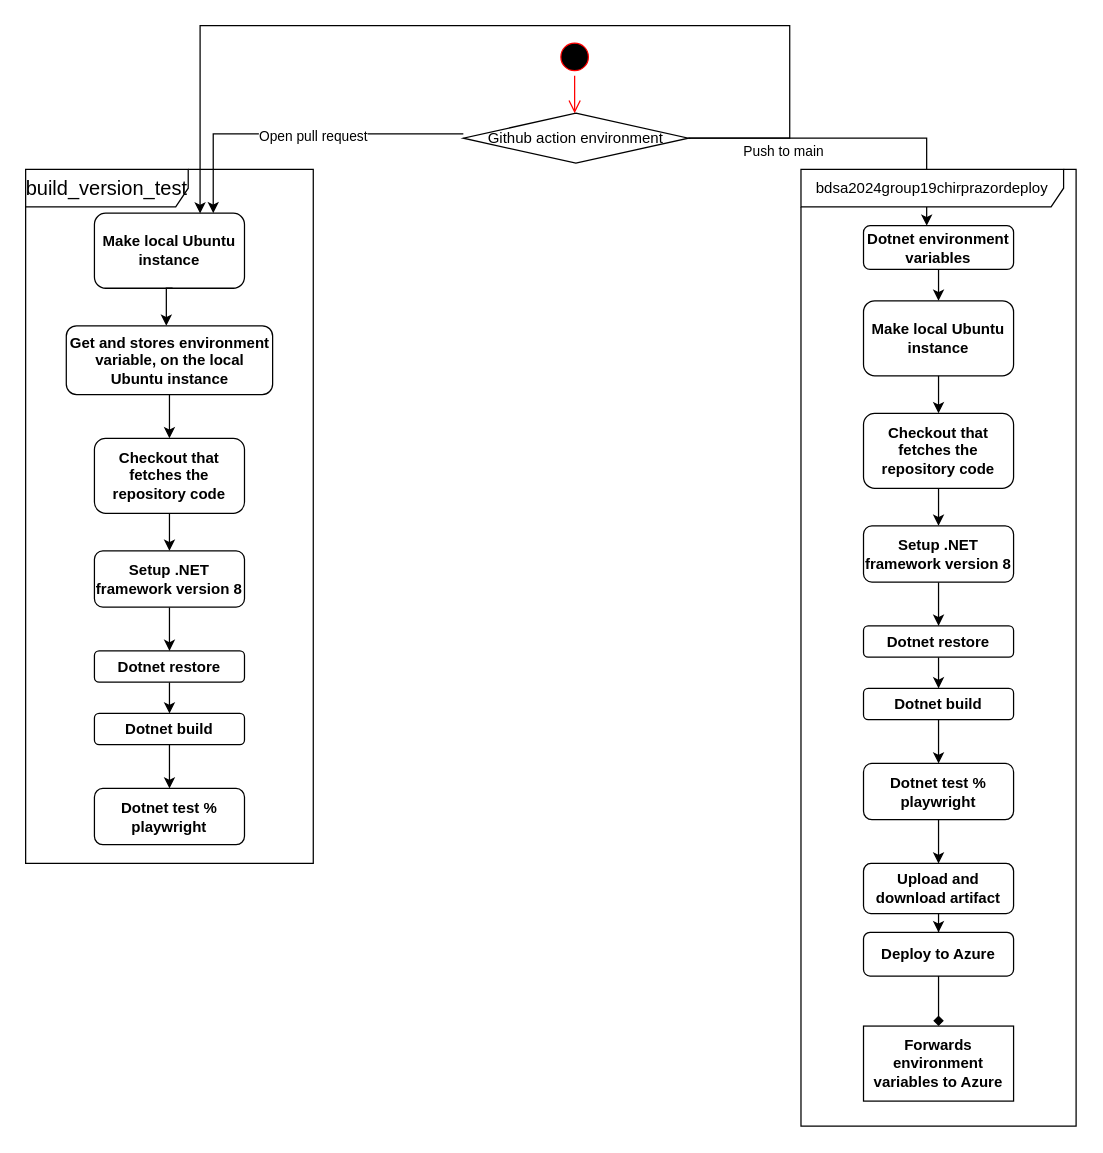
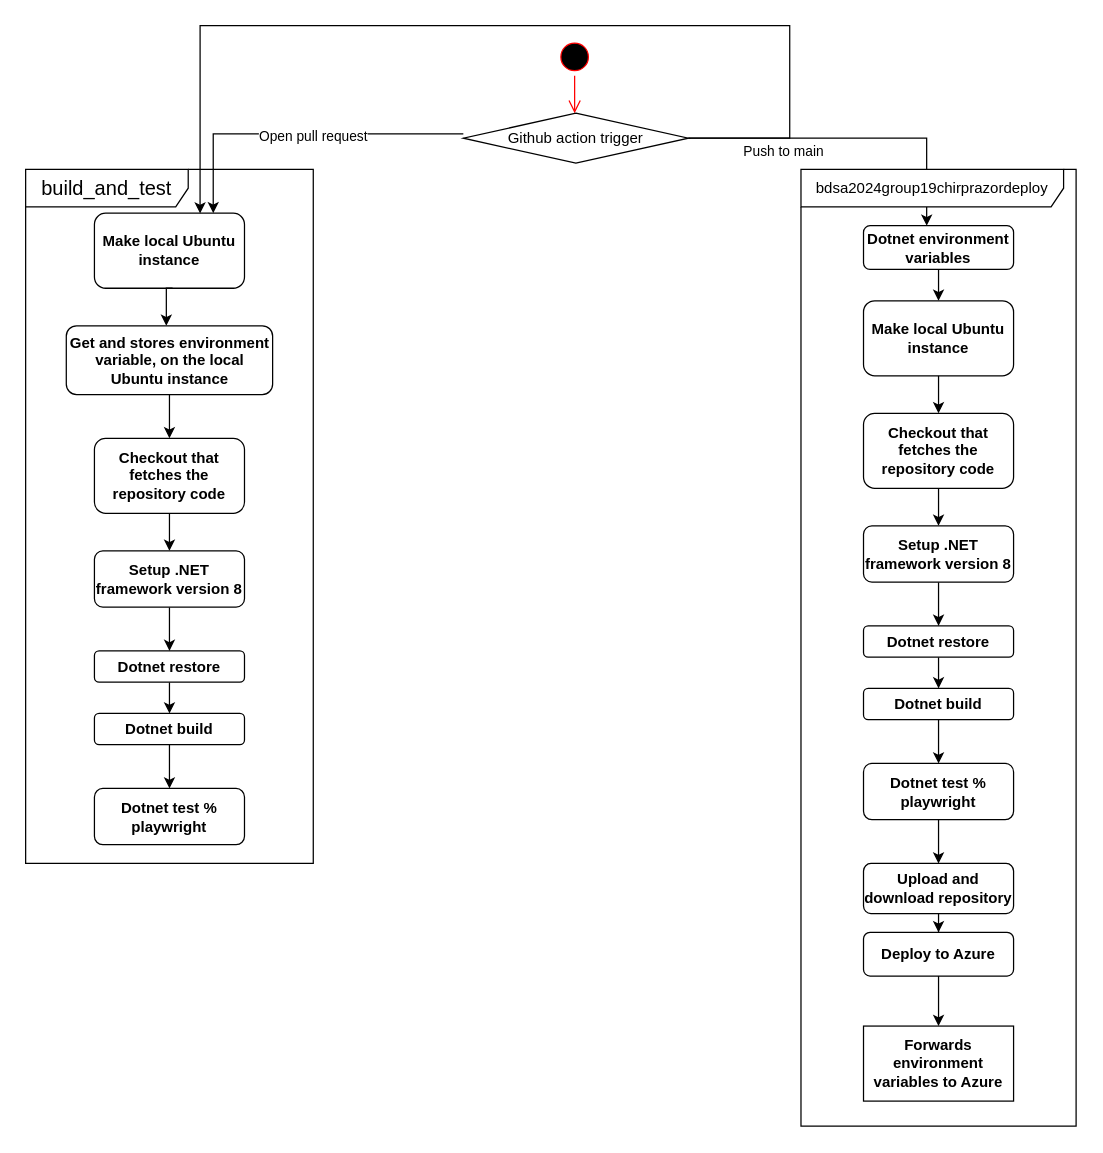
- <mxCell id="23" value="Github action environment" style="rhombus;whiteSpace=wrap;html=1;" vertex="1" parent="1"><mxGeometry x="370" y="90" width="180" height="40" as="geometry" /></mxCell>
+ <mxCell id="23" value="Github action trigger" style="rhombus;whiteSpace=wrap;html=1;" vertex="1" parent="1"><mxGeometry x="370" y="90" width="180" height="40" as="geometry" /></mxCell>
- <mxCell id="7" value="&lt;font style=&quot;font-size: 16px;&quot;&gt;build_version_test&lt;/font&gt;" style="shape=umlFrame;whiteSpace=wrap;html=1;pointerEvents=0;recursiveResize=0;container=1;collapsible=0;width=130;height=30;" vertex="1" parent="1"><mxGeometry x="20" y="135" width="230" height="555" as="geometry" /></mxCell>
+ <mxCell id="7" value="&lt;font style=&quot;font-size: 16px;&quot;&gt;build_and_test&lt;/font&gt;" style="shape=umlFrame;whiteSpace=wrap;html=1;pointerEvents=0;recursiveResize=0;container=1;collapsible=0;width=130;height=30;" vertex="1" parent="1"><mxGeometry x="20" y="135" width="230" height="555" as="geometry" /></mxCell>
- <mxCell id="40" value="&lt;b&gt;Upload and download&amp;nbsp;&lt;/b&gt;&lt;b&gt;artifact&lt;/b&gt;" style="rounded=1;whiteSpace=wrap;html=1;" vertex="1" parent="24"><mxGeometry x="50" y="555" width="120" height="40" as="geometry" /></mxCell>
+ <mxCell id="40" value="&lt;b&gt;Upload and download&amp;nbsp;&lt;/b&gt;&lt;b&gt;repository&lt;/b&gt;" style="rounded=1;whiteSpace=wrap;html=1;" vertex="1" parent="24"><mxGeometry x="50" y="555" width="120" height="40" as="geometry" /></mxCell>
- <mxCell id="41" style="edgeStyle=orthogonalEdgeStyle;rounded=0;orthogonalLoop=1;jettySize=auto;html=1;entryX=0.5;entryY=0;entryDx=0;entryDy=0;endArrow=diamond;" edge="1" parent="24" source="42" target="43"><mxGeometry relative="1" as="geometry" /></mxCell>
+ <mxCell id="41" style="edgeStyle=orthogonalEdgeStyle;rounded=0;orthogonalLoop=1;jettySize=auto;html=1;entryX=0.5;entryY=0;entryDx=0;entryDy=0;" edge="1" parent="24" source="42" target="43"><mxGeometry relative="1" as="geometry" /></mxCell>
